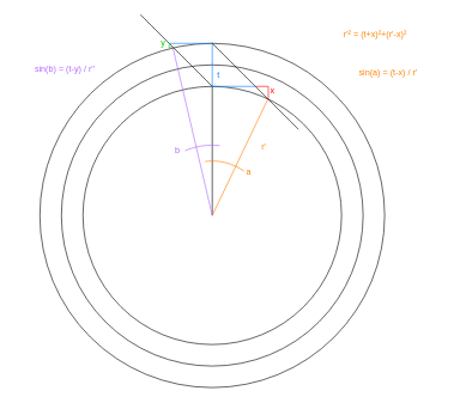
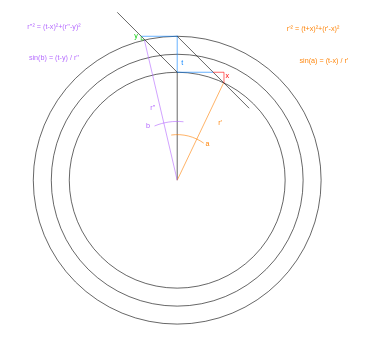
+ <mxCell id="27" value="&lt;font&gt;r''² = (t-x)²+(r''-y)²&lt;br&gt;&lt;/font&gt;" style="text;html=1;strokeColor=none;fillColor=none;align=center;verticalAlign=middle;whiteSpace=wrap;rounded=0;fontColor=#B266FF;" parent="1" vertex="1"><mxGeometry x="20" y="30" width="140" height="30" as="geometry" /></mxCell>
+ <mxCell id="24" value="r''" style="text;html=1;strokeColor=none;fillColor=none;align=center;verticalAlign=middle;whiteSpace=wrap;rounded=0;fontColor=#B266FF;" parent="1" vertex="1"><mxGeometry x="225" y="164" width="60" height="30" as="geometry" /></mxCell>
